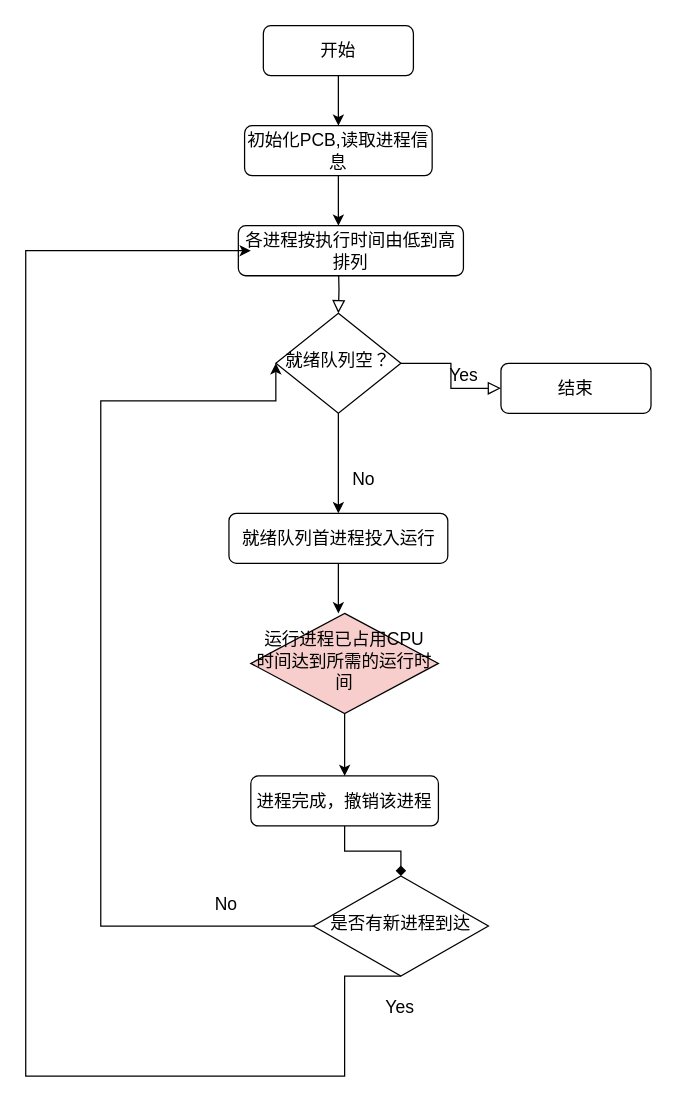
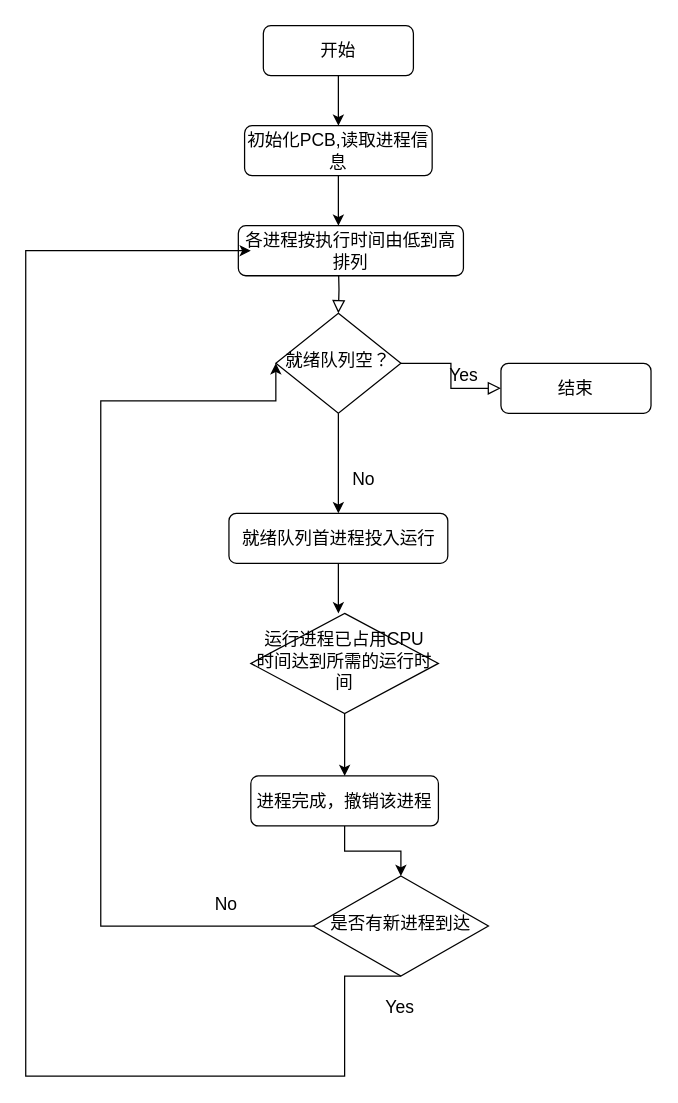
- <mxCell id="15" value="运行进程已占用CPU时间达到所需的运行时间" style="rhombus;whiteSpace=wrap;html=1;shadow=0;fontFamily=Helvetica;fontSize=14;align=center;strokeWidth=1;spacing=6;spacingTop=-4;fillColor=#f8cecc;" vertex="1" parent="1"><mxGeometry x="200" y="490" width="150" height="80" as="geometry" /></mxCell>
+ <mxCell id="15" value="运行进程已占用CPU时间达到所需的运行时间" style="rhombus;whiteSpace=wrap;html=1;shadow=0;fontFamily=Helvetica;fontSize=14;align=center;strokeWidth=1;spacing=6;spacingTop=-4;" vertex="1" parent="1"><mxGeometry x="200" y="490" width="150" height="80" as="geometry" /></mxCell>
- <mxCell id="19" style="edgeStyle=orthogonalEdgeStyle;rounded=0;orthogonalLoop=1;jettySize=auto;html=1;entryX=0.5;entryY=0;entryDx=0;entryDy=0;endArrow=diamond;" edge="1" parent="1" source="20" target="22"><mxGeometry relative="1" as="geometry" /></mxCell>
+ <mxCell id="19" style="edgeStyle=orthogonalEdgeStyle;rounded=0;orthogonalLoop=1;jettySize=auto;html=1;entryX=0.5;entryY=0;entryDx=0;entryDy=0;" edge="1" parent="1" source="20" target="22"><mxGeometry relative="1" as="geometry" /></mxCell>
